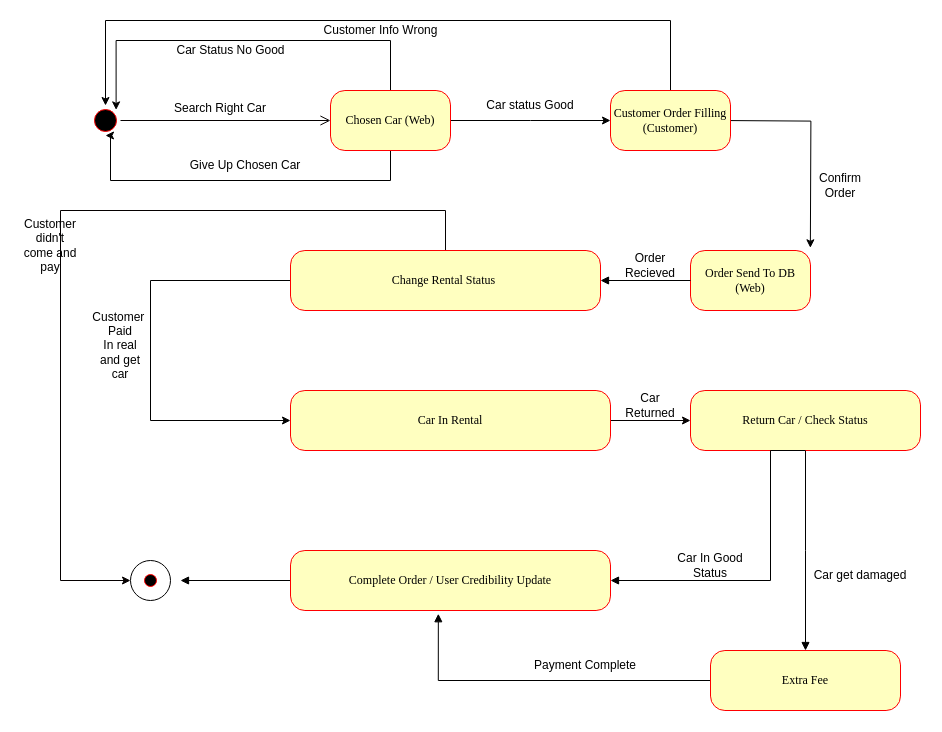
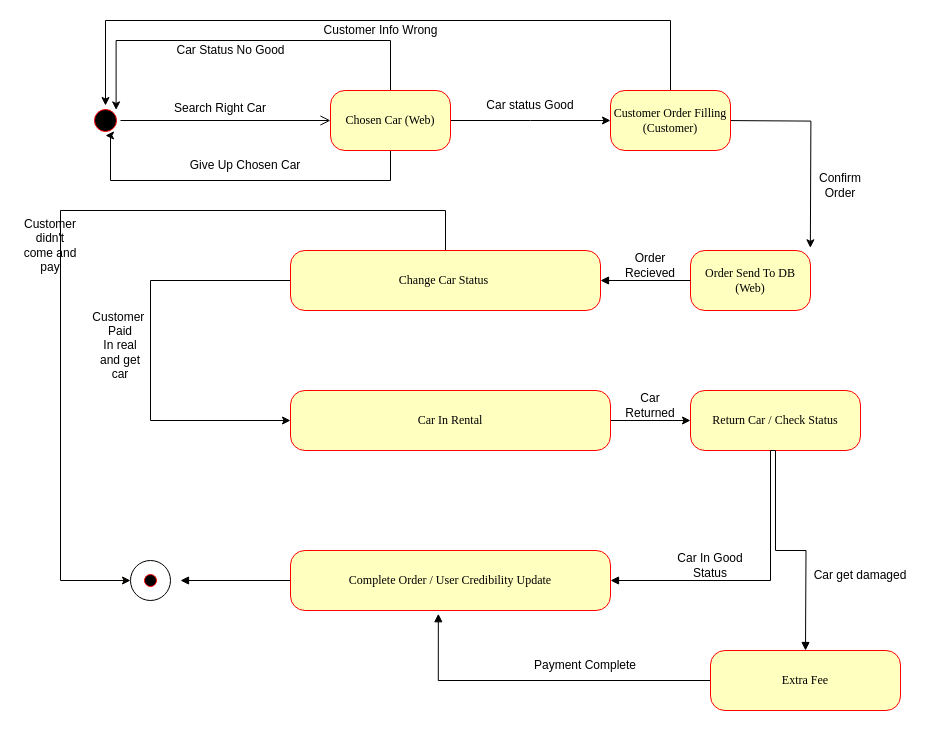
- <mxCell id="16" value="Change Rental Status&amp;nbsp;" style="whiteSpace=wrap;html=1;fontFamily=Verdana;fillColor=#ffffc0;strokeColor=#ff0000;fontColor=#000000;rounded=1;arcSize=24;shadow=0;comic=0;labelBackgroundColor=none;" parent="1" vertex="1"><mxGeometry x="290" y="250" width="310" height="60" as="geometry" /></mxCell>
+ <mxCell id="16" value="Change Car Status&amp;nbsp;" style="whiteSpace=wrap;html=1;fontFamily=Verdana;fillColor=#ffffc0;strokeColor=#ff0000;fontColor=#000000;rounded=1;arcSize=24;shadow=0;comic=0;labelBackgroundColor=none;" parent="1" vertex="1"><mxGeometry x="290" y="250" width="310" height="60" as="geometry" /></mxCell>
- <mxCell id="21" value="Return Car / Check Status" style="whiteSpace=wrap;html=1;fontFamily=Verdana;fillColor=#ffffc0;strokeColor=#ff0000;fontColor=#000000;rounded=1;arcSize=24;shadow=0;comic=0;labelBackgroundColor=none;" parent="1" vertex="1"><mxGeometry x="690" y="390" width="230" height="60" as="geometry" /></mxCell>
+ <mxCell id="21" value="Return Car / Check Status" style="whiteSpace=wrap;html=1;fontFamily=Verdana;fillColor=#ffffc0;strokeColor=#ff0000;fontColor=#000000;rounded=1;arcSize=24;shadow=0;comic=0;labelBackgroundColor=none;" parent="1" vertex="1"><mxGeometry x="690" y="390" width="170" height="60" as="geometry" /></mxCell>
